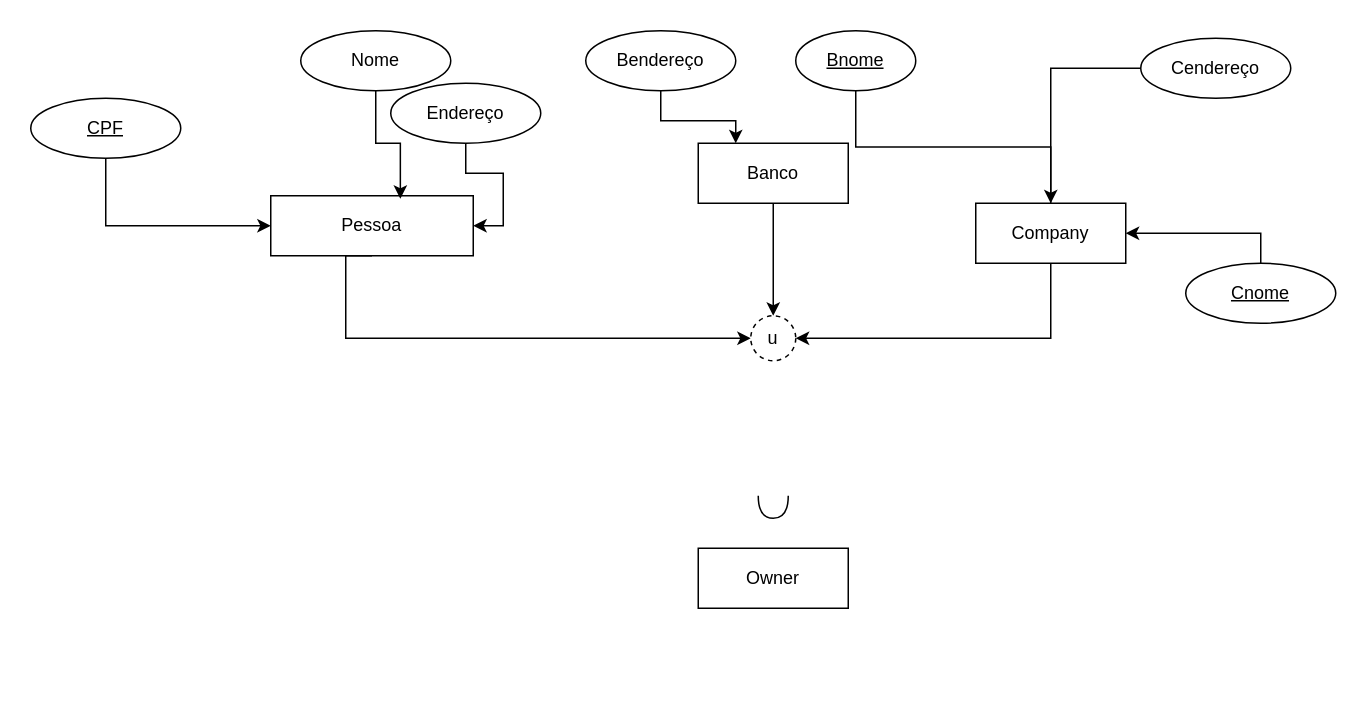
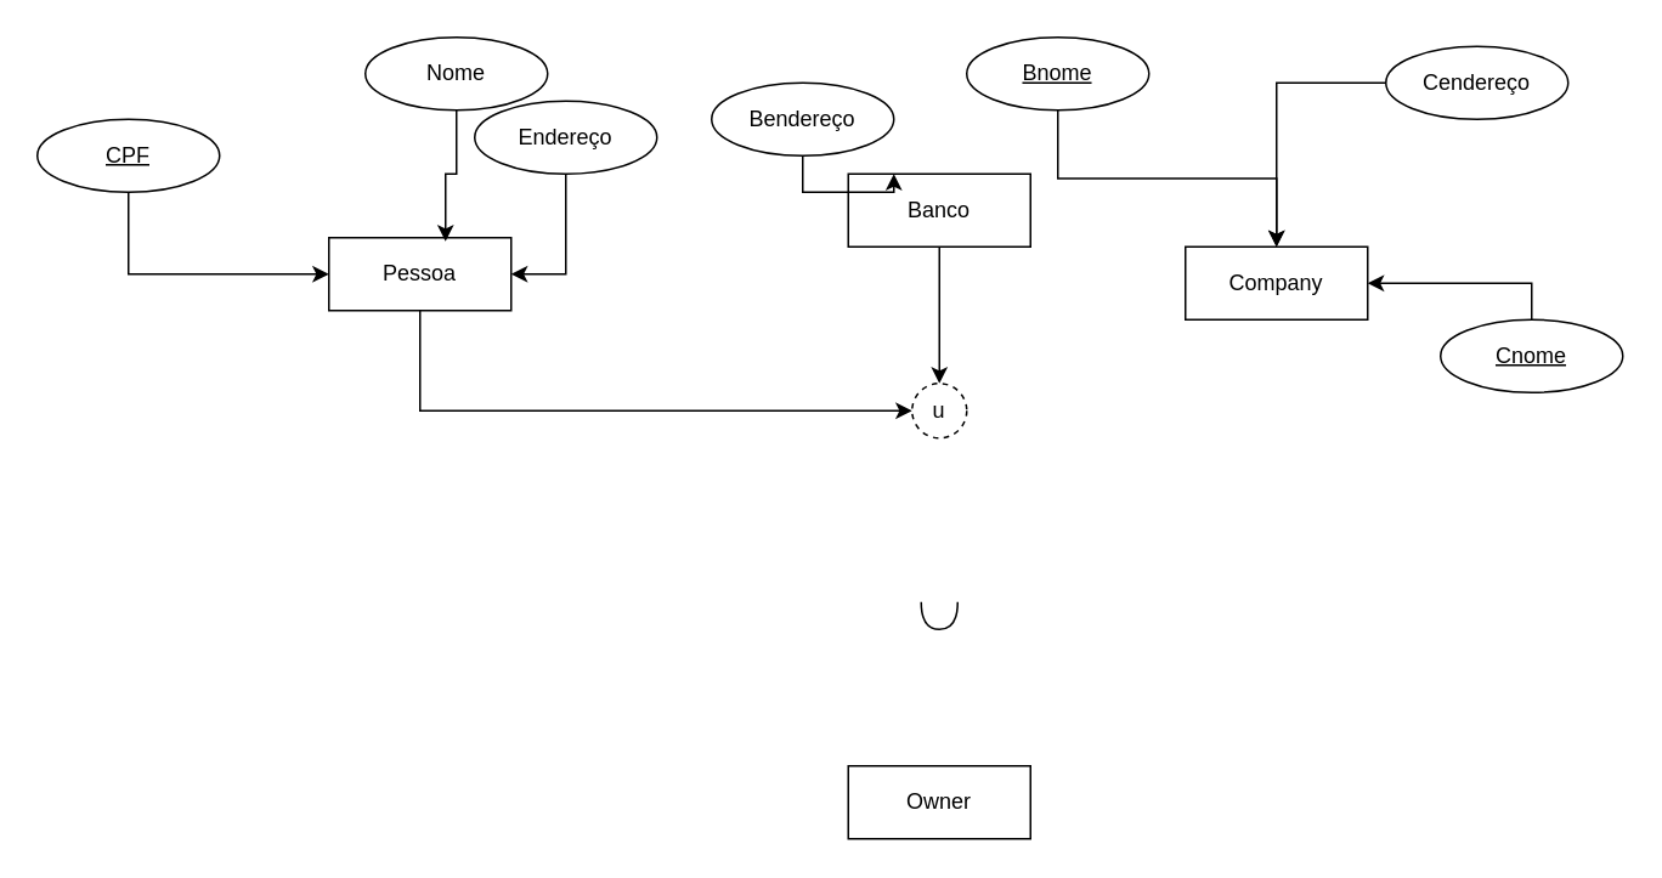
- <mxCell id="17" value="Bendereço" style="ellipse;whiteSpace=wrap;html=1;align=center;" vertex="1" parent="1"><mxGeometry x="390" y="20" width="100" height="40" as="geometry" /></mxCell>
+ <mxCell id="17" value="Bendereço" style="ellipse;whiteSpace=wrap;html=1;align=center;" vertex="1" parent="1"><mxGeometry x="390" y="45" width="100" height="40" as="geometry" /></mxCell>
- <mxCell id="19" value="Bnome" style="ellipse;whiteSpace=wrap;html=1;align=center;fontStyle=4;" vertex="1" parent="1"><mxGeometry x="530" y="20" width="80" height="40" as="geometry" /></mxCell>
+ <mxCell id="19" value="Bnome" style="ellipse;whiteSpace=wrap;html=1;align=center;fontStyle=4;" vertex="1" parent="1"><mxGeometry x="530" y="20" width="100" height="40" as="geometry" /></mxCell>
- <mxCell id="22" style="edgeStyle=orthogonalEdgeStyle;rounded=0;orthogonalLoop=1;jettySize=auto;html=1;exitX=0;exitY=0.5;exitDx=0;exitDy=0;entryX=0.5;entryY=0;entryDx=0;entryDy=0;endArrow=none;" edge="1" parent="1" source="23" target="7"><mxGeometry relative="1" as="geometry" /></mxCell>
+ <mxCell id="22" style="edgeStyle=orthogonalEdgeStyle;rounded=0;orthogonalLoop=1;jettySize=auto;html=1;exitX=0;exitY=0.5;exitDx=0;exitDy=0;entryX=0.5;entryY=0;entryDx=0;entryDy=0;" edge="1" parent="1" source="23" target="7"><mxGeometry relative="1" as="geometry" /></mxCell>
- <mxCell id="3" value="Pessoa" style="whiteSpace=wrap;html=1;align=center;" vertex="1" parent="1"><mxGeometry x="180" y="130" width="135" height="40" as="geometry" /></mxCell>
+ <mxCell id="3" value="Pessoa" style="whiteSpace=wrap;html=1;align=center;" vertex="1" parent="1"><mxGeometry x="180" y="130" width="100" height="40" as="geometry" /></mxCell>
- <mxCell id="6" style="edgeStyle=orthogonalEdgeStyle;rounded=0;orthogonalLoop=1;jettySize=auto;html=1;exitX=0.5;exitY=1;exitDx=0;exitDy=0;entryX=1;entryY=0.5;entryDx=0;entryDy=0;" edge="1" parent="1" source="7" target="8"><mxGeometry relative="1" as="geometry"><Array as="points"><mxPoint x="700" y="225" /></Array></mxGeometry></mxCell>
- <mxCell id="9" value="Owner" style="whiteSpace=wrap;html=1;align=center;" vertex="1" parent="1"><mxGeometry x="465" y="365" width="100" height="40" as="geometry" /></mxCell>
+ <mxCell id="9" value="Owner" style="whiteSpace=wrap;html=1;align=center;" vertex="1" parent="1"><mxGeometry x="465" y="420" width="100" height="40" as="geometry" /></mxCell>
